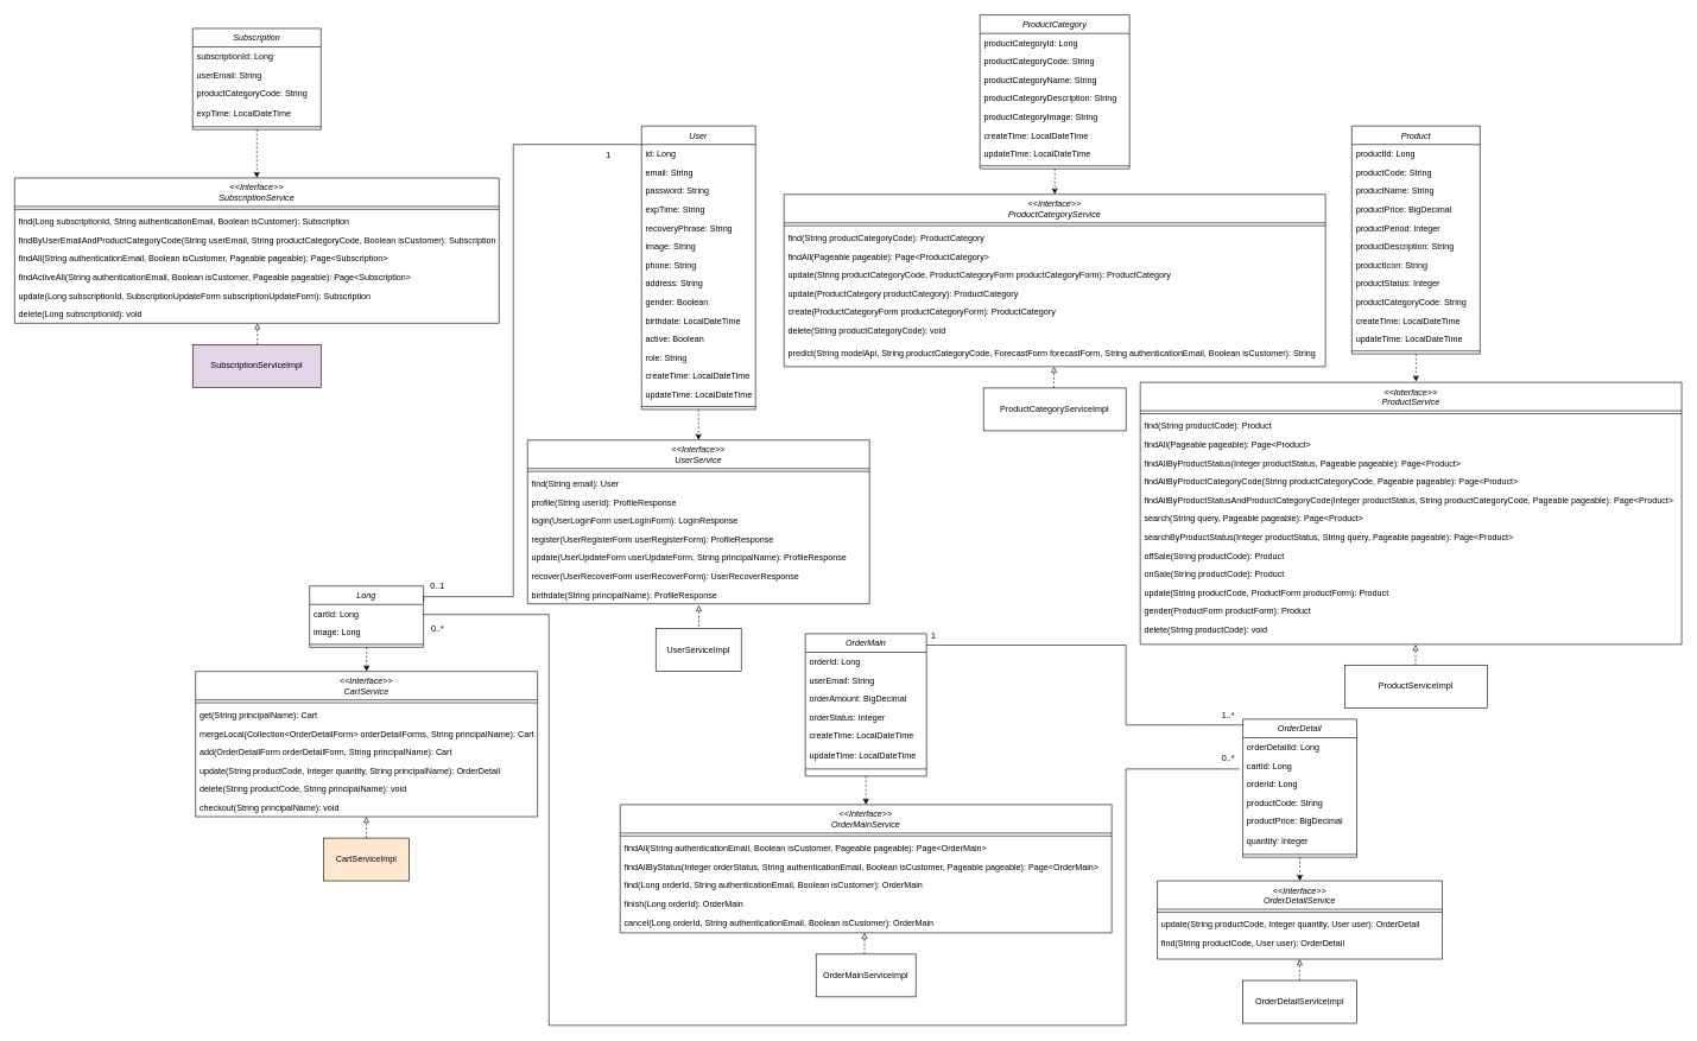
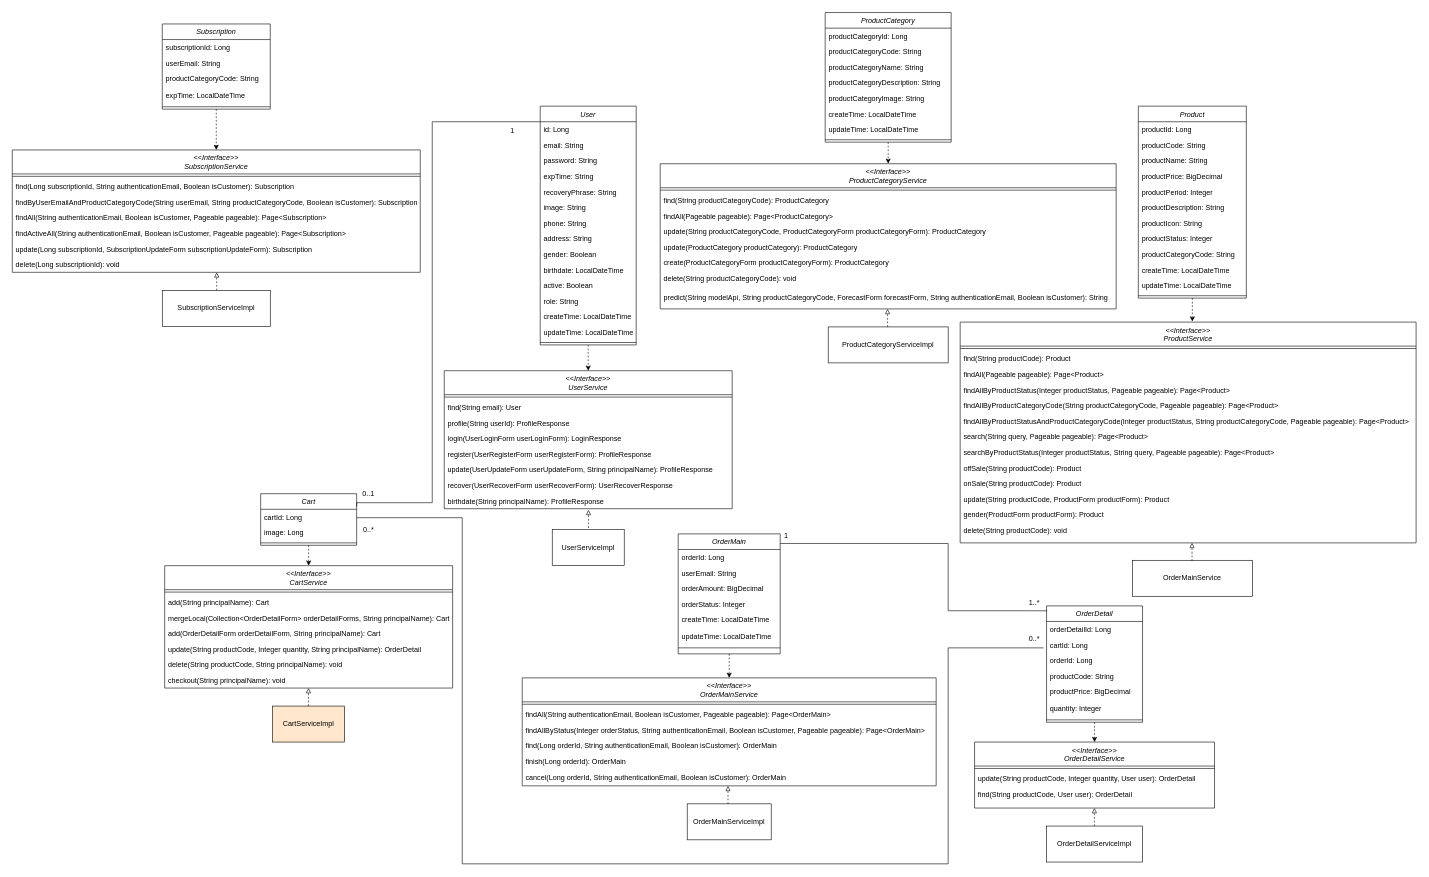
- <mxCell id="138" value="SubscriptionServiceImpl" style="rounded=0;whiteSpace=wrap;html=1;strokeColor=default;fillColor=#e1d5e7;" parent="1" vertex="1"><mxGeometry x="270" y="483" width="180" height="60" as="geometry" /></mxCell>
+ <mxCell id="138" value="SubscriptionServiceImpl" style="rounded=0;whiteSpace=wrap;html=1;strokeColor=default;" parent="1" vertex="1"><mxGeometry x="270" y="483" width="180" height="60" as="geometry" /></mxCell>
- <mxCell id="28" value="Long" style="swimlane;fontStyle=2;align=center;verticalAlign=top;childLayout=stackLayout;horizontal=1;startSize=26;horizontalStack=0;resizeParent=1;resizeLast=0;collapsible=1;marginBottom=0;rounded=0;shadow=0;strokeWidth=1;" parent="1" vertex="1"><mxGeometry x="434" y="822" width="160" height="86" as="geometry"><mxRectangle x="230" y="140" width="160" height="26" as="alternateBounds" /></mxGeometry></mxCell>
+ <mxCell id="28" value="Cart" style="swimlane;fontStyle=2;align=center;verticalAlign=top;childLayout=stackLayout;horizontal=1;startSize=26;horizontalStack=0;resizeParent=1;resizeLast=0;collapsible=1;marginBottom=0;rounded=0;shadow=0;strokeWidth=1;" parent="1" vertex="1"><mxGeometry x="434" y="822" width="160" height="86" as="geometry"><mxRectangle x="230" y="140" width="160" height="26" as="alternateBounds" /></mxGeometry></mxCell>
- <mxCell id="135" value="ProductServiceImpl" style="rounded=0;whiteSpace=wrap;html=1;strokeColor=default;" parent="1" vertex="1"><mxGeometry x="1887" y="933" width="200" height="60" as="geometry" /></mxCell>
+ <mxCell id="135" value="OrderMainService" style="rounded=0;whiteSpace=wrap;html=1;strokeColor=default;" parent="1" vertex="1"><mxGeometry x="1887" y="933" width="200" height="60" as="geometry" /></mxCell>
- <mxCell id="35" value="get(String principalName): Cart" style="text;align=left;verticalAlign=top;spacingLeft=4;spacingRight=4;overflow=hidden;rotatable=0;points=[[0,0.5],[1,0.5]];portConstraint=eastwest;rounded=0;shadow=0;html=0;" parent="33" vertex="1"><mxGeometry y="48" width="480" height="26" as="geometry" /></mxCell>
+ <mxCell id="35" value="add(String principalName): Cart" style="text;align=left;verticalAlign=top;spacingLeft=4;spacingRight=4;overflow=hidden;rotatable=0;points=[[0,0.5],[1,0.5]];portConstraint=eastwest;rounded=0;shadow=0;html=0;" parent="33" vertex="1"><mxGeometry y="48" width="480" height="26" as="geometry" /></mxCell>
